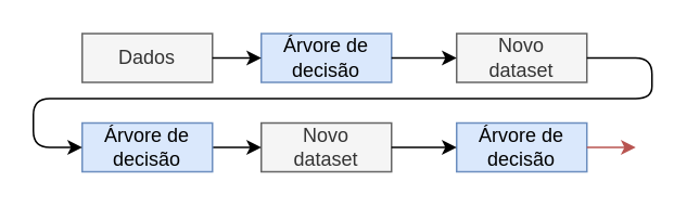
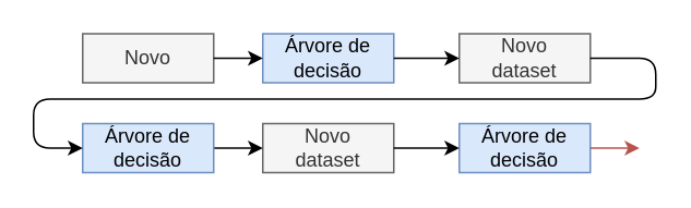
- <mxCell id="2" value="Dados" style="rounded=0;whiteSpace=wrap;html=1;fillColor=#f5f5f5;strokeColor=#666666;fontColor=#333333;" parent="1" vertex="1"><mxGeometry x="50" y="20" width="80" height="30" as="geometry" /></mxCell>
+ <mxCell id="2" value="Novo" style="rounded=0;whiteSpace=wrap;html=1;fillColor=#f5f5f5;strokeColor=#666666;fontColor=#333333;" parent="1" vertex="1"><mxGeometry x="50" y="20" width="80" height="30" as="geometry" /></mxCell>
